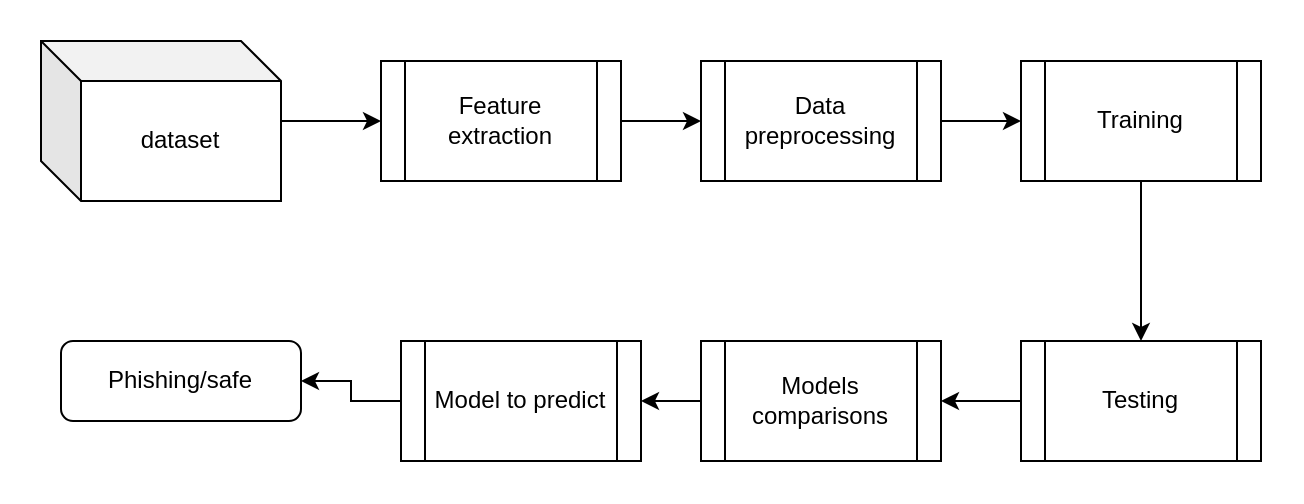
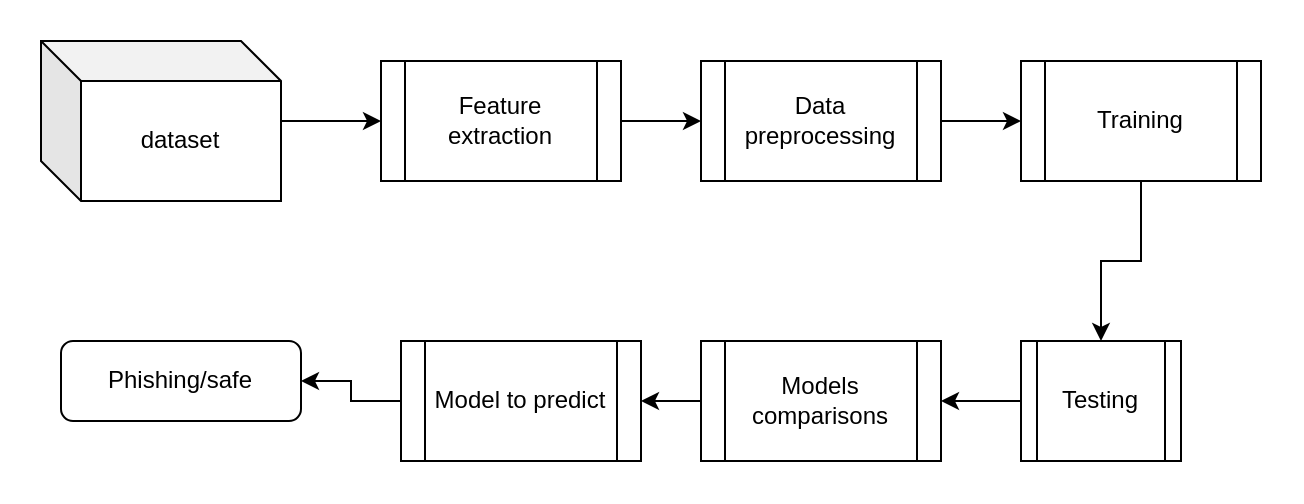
- <mxCell id="13" value="Testing" style="shape=process;whiteSpace=wrap;html=1;backgroundOutline=1;" parent="1" vertex="1"><mxGeometry x="510" y="170" width="120" height="60" as="geometry" /></mxCell>
+ <mxCell id="13" value="Testing" style="shape=process;whiteSpace=wrap;html=1;backgroundOutline=1;" parent="1" vertex="1"><mxGeometry x="510" y="170" width="80" height="60" as="geometry" /></mxCell>
